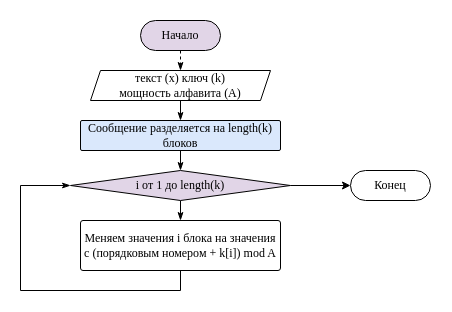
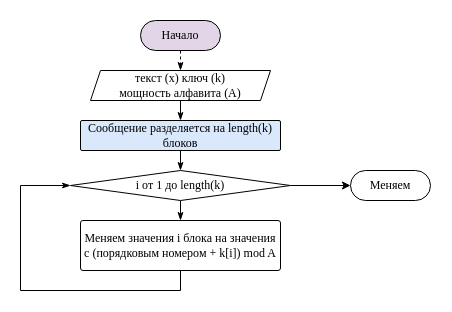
- <mxCell id="11" value="&lt;font face=&quot;Lucida Console&quot;&gt;i от 1 до length(k)&lt;/font&gt;" style="rhombus;whiteSpace=wrap;html=1;fillColor=#e1d5e7;" parent="1" vertex="1"><mxGeometry x="70" y="170" width="220" height="30" as="geometry" /></mxCell>
+ <mxCell id="11" value="&lt;font face=&quot;Lucida Console&quot;&gt;i от 1 до length(k)&lt;/font&gt;" style="rhombus;whiteSpace=wrap;html=1;" parent="1" vertex="1"><mxGeometry x="70" y="170" width="220" height="30" as="geometry" /></mxCell>
- <mxCell id="7" value="&lt;font face=&quot;Lucida Console&quot;&gt;Конец&lt;/font&gt;" style="rounded=1;whiteSpace=wrap;html=1;fontSize=12;glass=0;strokeWidth=1;shadow=0;arcSize=50;" parent="1" vertex="1"><mxGeometry x="350" y="170" width="80" height="30" as="geometry" /></mxCell>
+ <mxCell id="7" value="&lt;font face=&quot;Lucida Console&quot;&gt;Меняем&lt;/font&gt;" style="rounded=1;whiteSpace=wrap;html=1;fontSize=12;glass=0;strokeWidth=1;shadow=0;arcSize=50;" parent="1" vertex="1"><mxGeometry x="350" y="170" width="80" height="30" as="geometry" /></mxCell>
